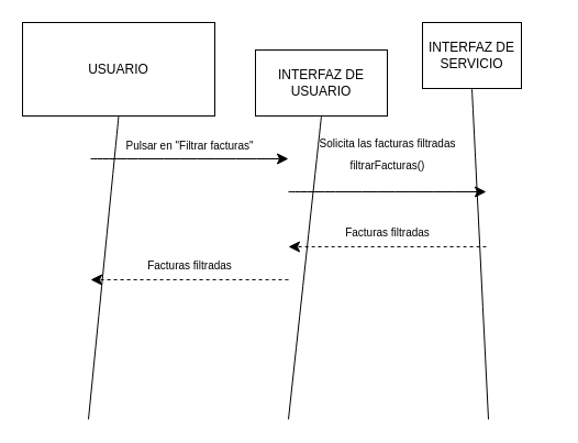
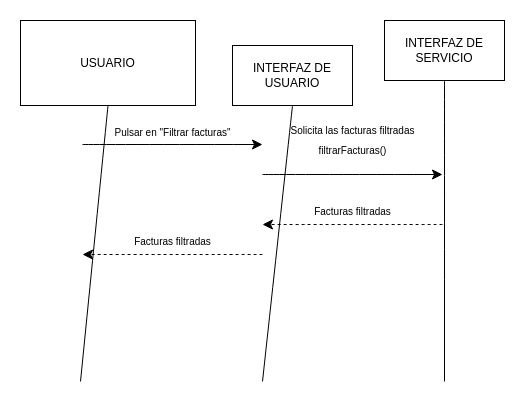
- <mxCell id="7" value="INTERFAZ DE SERVICIO" style="rounded=0;whiteSpace=wrap;html=1;" parent="1" vertex="1"><mxGeometry x="384" y="20" width="90" height="60" as="geometry" /></mxCell>
+ <mxCell id="7" value="INTERFAZ DE SERVICIO" style="rounded=0;whiteSpace=wrap;html=1;" parent="1" vertex="1"><mxGeometry x="384" y="20" width="120" height="60" as="geometry" /></mxCell>
